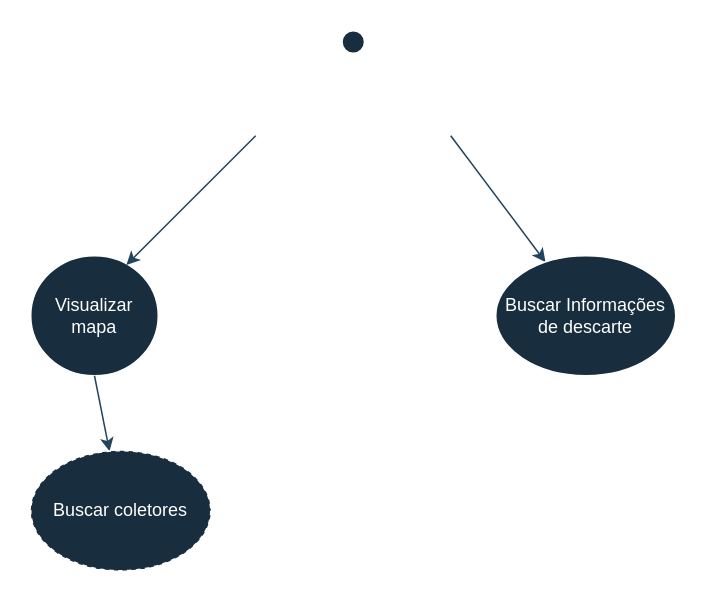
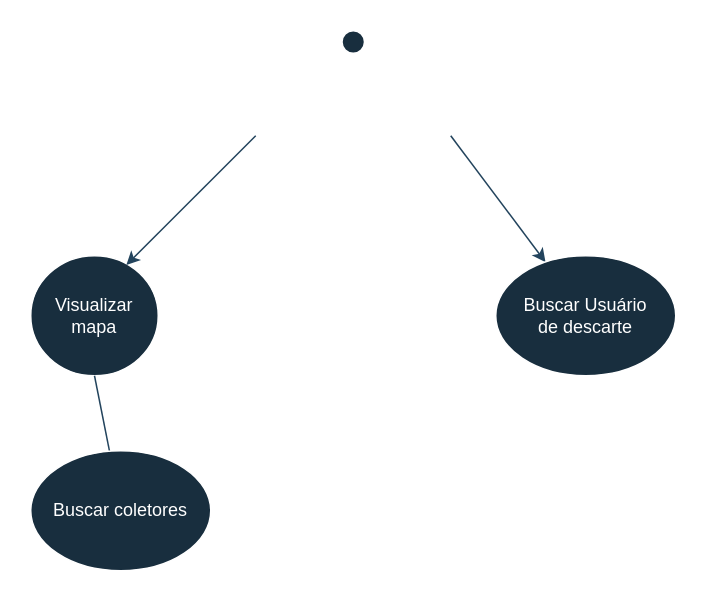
- <mxCell id="8" value="&lt;div&gt;Buscar Informações&lt;/div&gt;&lt;div&gt;de descarte&lt;br&gt;&lt;/div&gt;" style="ellipse;whiteSpace=wrap;html=1;labelBackgroundColor=none;fillColor=#182E3E;strokeColor=#FFFFFF;fontColor=#FFFFFF;" vertex="1" parent="1"><mxGeometry x="330" y="170" width="120" height="80" as="geometry" /></mxCell>
+ <mxCell id="8" value="&lt;div&gt;Buscar Usuário&lt;/div&gt;&lt;div&gt;de descarte&lt;br&gt;&lt;/div&gt;" style="ellipse;whiteSpace=wrap;html=1;labelBackgroundColor=none;fillColor=#182E3E;strokeColor=#FFFFFF;fontColor=#FFFFFF;" vertex="1" parent="1"><mxGeometry x="330" y="170" width="120" height="80" as="geometry" /></mxCell>
- <mxCell id="5" value="" style="endArrow=classic;html=1;rounded=0;exitX=0.5;exitY=1;exitDx=0;exitDy=0;labelBackgroundColor=none;strokeColor=#23445D;fontColor=default;" edge="1" parent="1" source="3" target="6"><mxGeometry width="50" height="50" relative="1" as="geometry"><mxPoint x="140" y="240" as="sourcePoint" /><mxPoint y="330" as="targetPoint" x="-20" /></mxGeometry></mxCell>
+ <mxCell id="5" value="" style="endArrow=none;html=1;rounded=0;exitX=0.5;exitY=1;exitDx=0;exitDy=0;labelBackgroundColor=none;strokeColor=#23445D;fontColor=default;" edge="1" parent="1" source="3" target="6"><mxGeometry width="50" height="50" relative="1" as="geometry"><mxPoint x="140" y="240" as="sourcePoint" /><mxPoint y="330" as="targetPoint" x="-20" /></mxGeometry></mxCell>
- <mxCell id="6" value="Buscar coletores" style="ellipse;whiteSpace=wrap;html=1;labelBackgroundColor=none;fillColor=#182E3E;strokeColor=#FFFFFF;fontColor=#FFFFFF;dashed=1;" vertex="1" parent="1"><mxGeometry x="20" y="300" width="120" height="80" as="geometry" /></mxCell>
+ <mxCell id="6" value="Buscar coletores" style="ellipse;whiteSpace=wrap;html=1;labelBackgroundColor=none;fillColor=#182E3E;strokeColor=#FFFFFF;fontColor=#FFFFFF;" vertex="1" parent="1"><mxGeometry x="20" y="300" width="120" height="80" as="geometry" /></mxCell>
